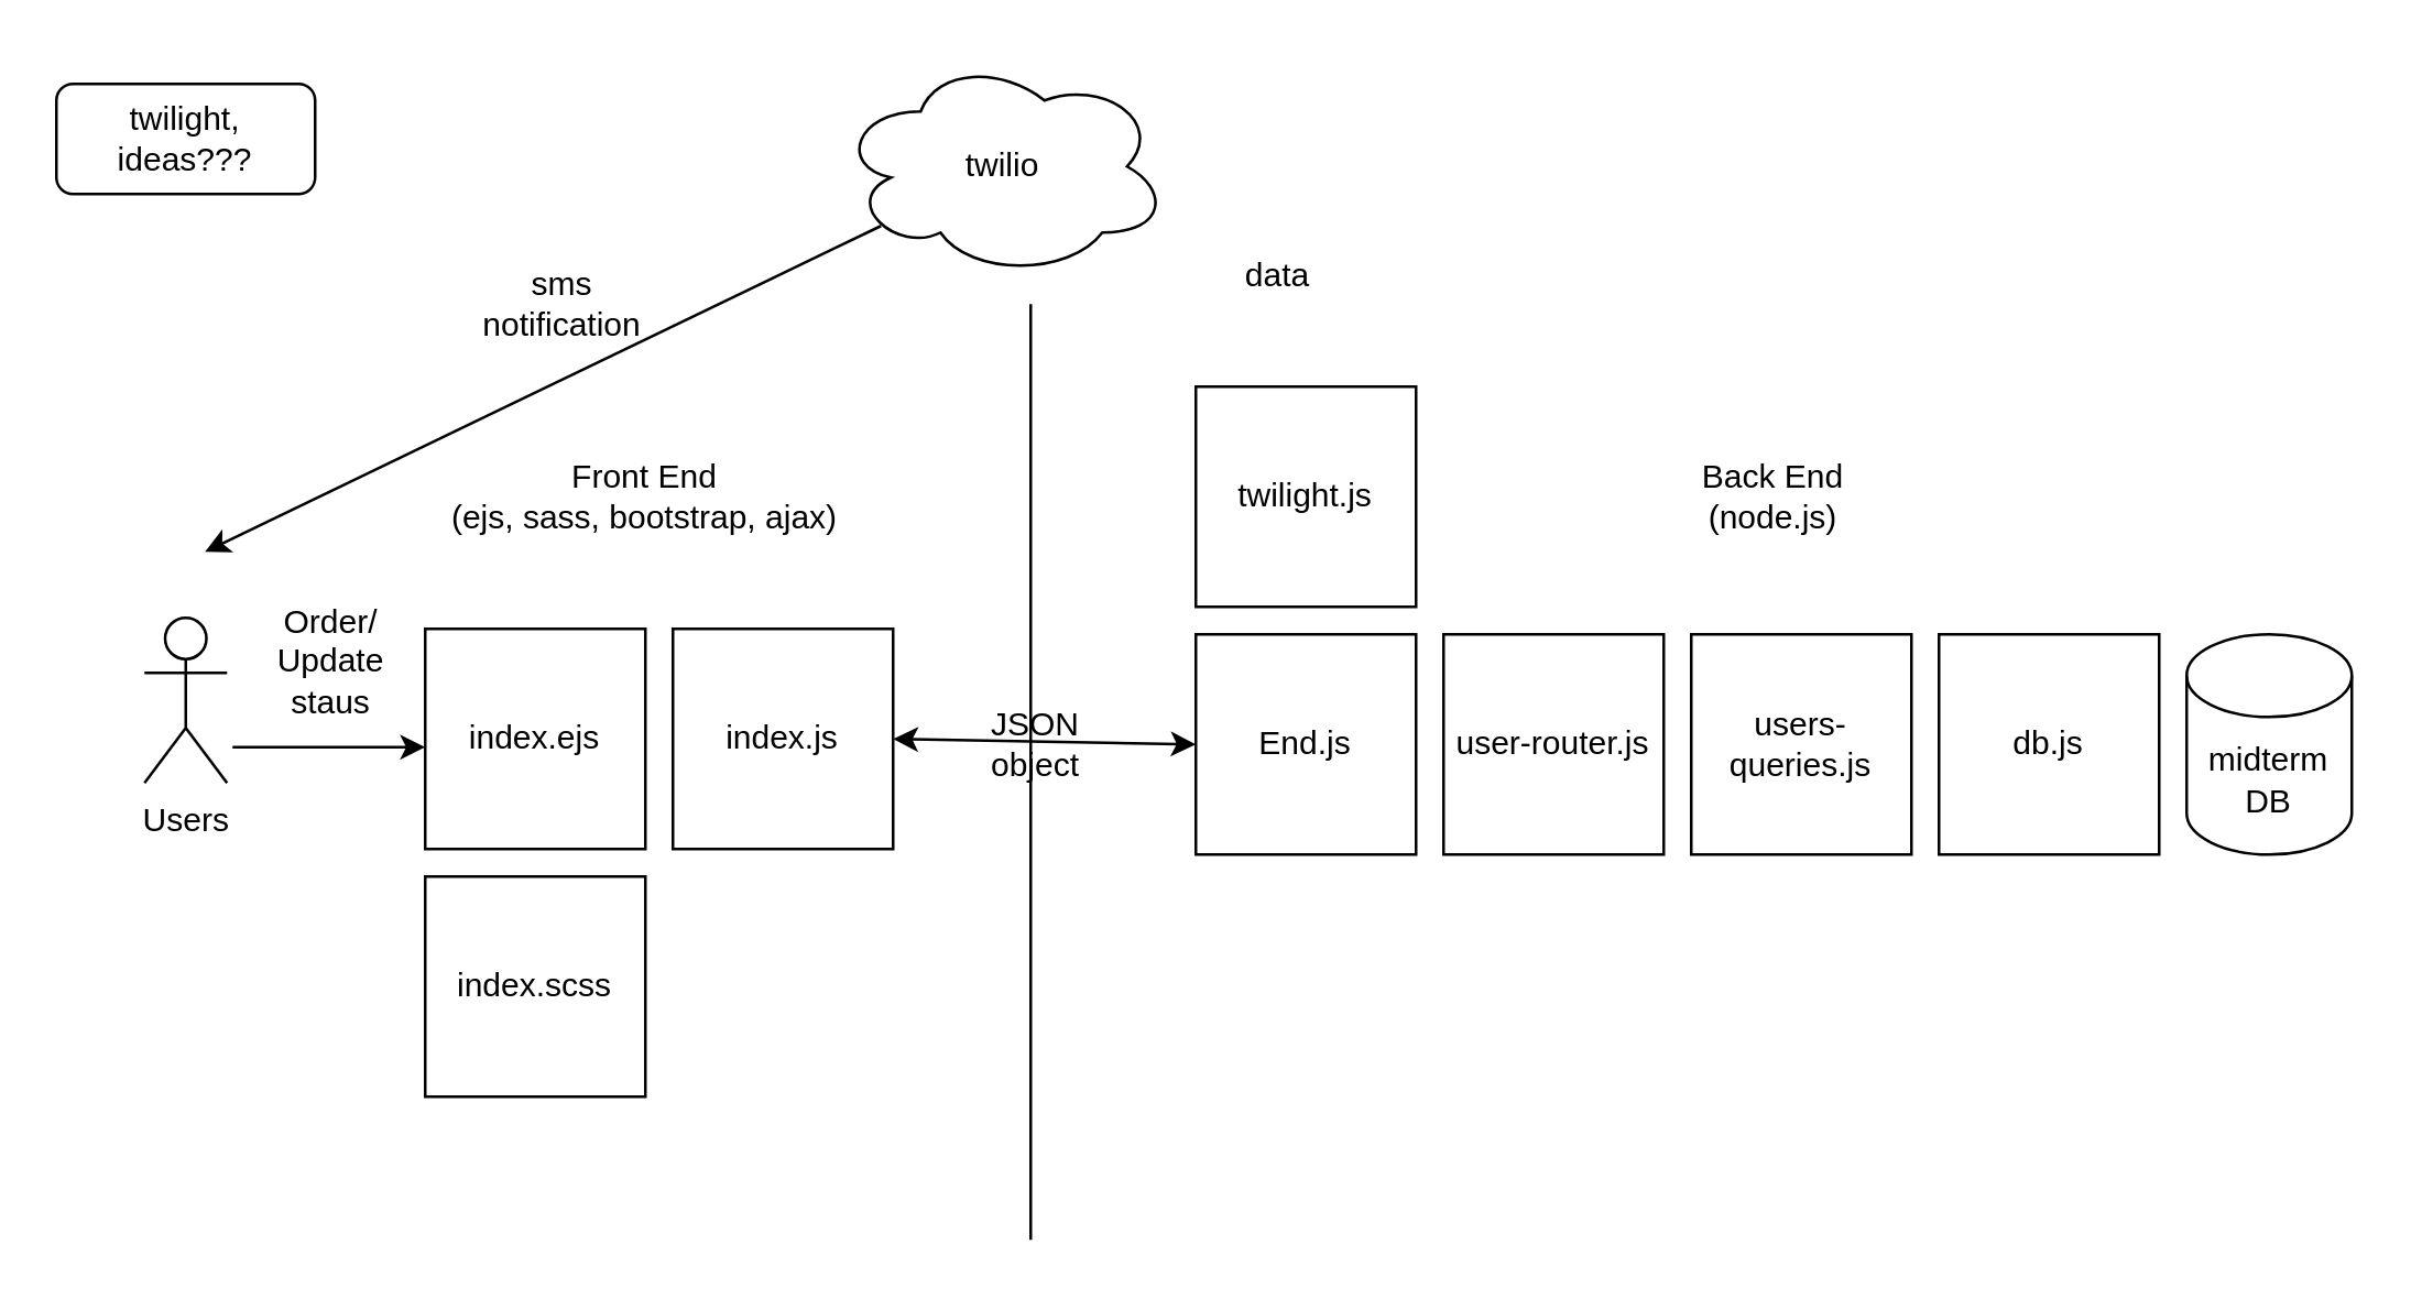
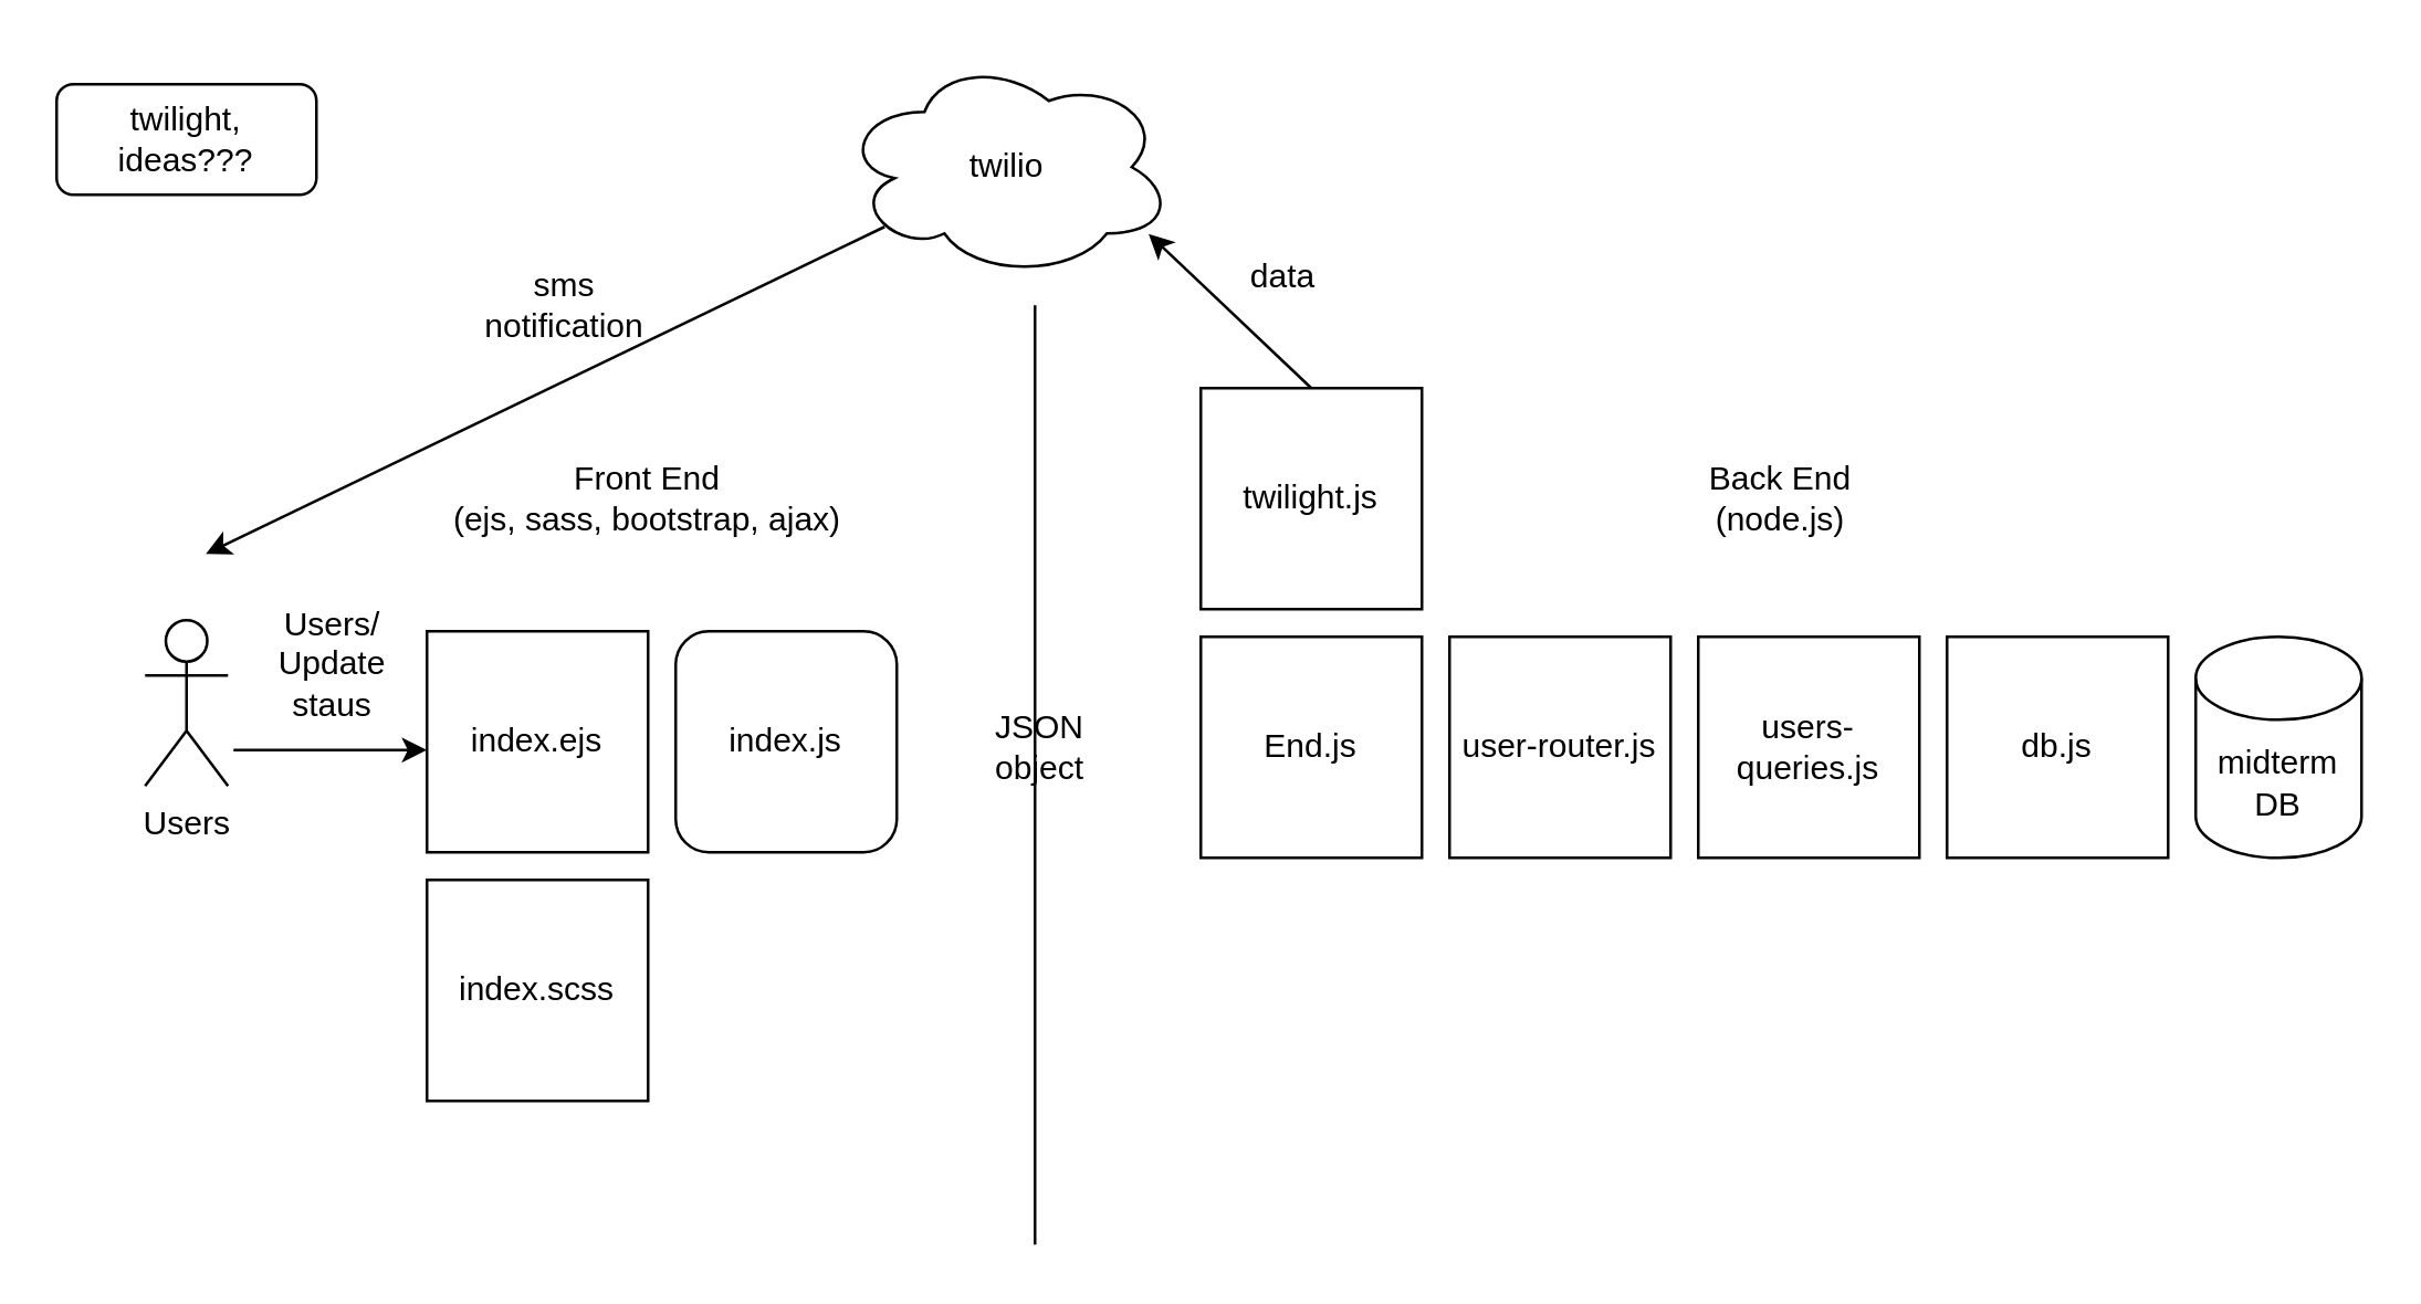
+ <mxCell id="19" value="" style="endArrow=classic;html=1;exitX=0.5;exitY=0;exitDx=0;exitDy=0;entryX=0.926;entryY=0.802;entryDx=0;entryDy=0;entryPerimeter=0;" parent="1" source="18" target="16" edge="1"><mxGeometry width="50" height="50" relative="1" as="geometry"><mxPoint x="394" y="260" as="sourcePoint" /><mxPoint x="418" y="90" as="targetPoint" /></mxGeometry></mxCell>
- <mxCell id="14" value="Order/ Update staus" style="text;html=1;strokeColor=none;fillColor=none;align=center;verticalAlign=middle;whiteSpace=wrap;rounded=0;" parent="1" vertex="1"><mxGeometry x="100" y="230" width="40" height="20" as="geometry" /></mxCell>
+ <mxCell id="14" value="Users/ Update staus" style="text;html=1;strokeColor=none;fillColor=none;align=center;verticalAlign=middle;whiteSpace=wrap;rounded=0;" parent="1" vertex="1"><mxGeometry x="100" y="230" width="40" height="20" as="geometry" /></mxCell>
- <mxCell id="8" value="index.js" style="whiteSpace=wrap;html=1;aspect=fixed;" parent="1" vertex="1"><mxGeometry x="244" y="228" width="80" height="80" as="geometry" /></mxCell>
+ <mxCell id="8" value="index.js" style="whiteSpace=wrap;html=1;aspect=fixed;rounded=1;" parent="1" vertex="1"><mxGeometry x="244" y="228" width="80" height="80" as="geometry" /></mxCell>
- <mxCell id="21" value="" style="endArrow=classic;startArrow=classic;html=1;exitX=1;exitY=0.5;exitDx=0;exitDy=0;entryX=0;entryY=0.5;entryDx=0;entryDy=0;" parent="1" source="8" target="3" edge="1"><mxGeometry width="50" height="50" relative="1" as="geometry"><mxPoint x="394" y="240" as="sourcePoint" /><mxPoint x="444" y="190" as="targetPoint" /></mxGeometry></mxCell>
